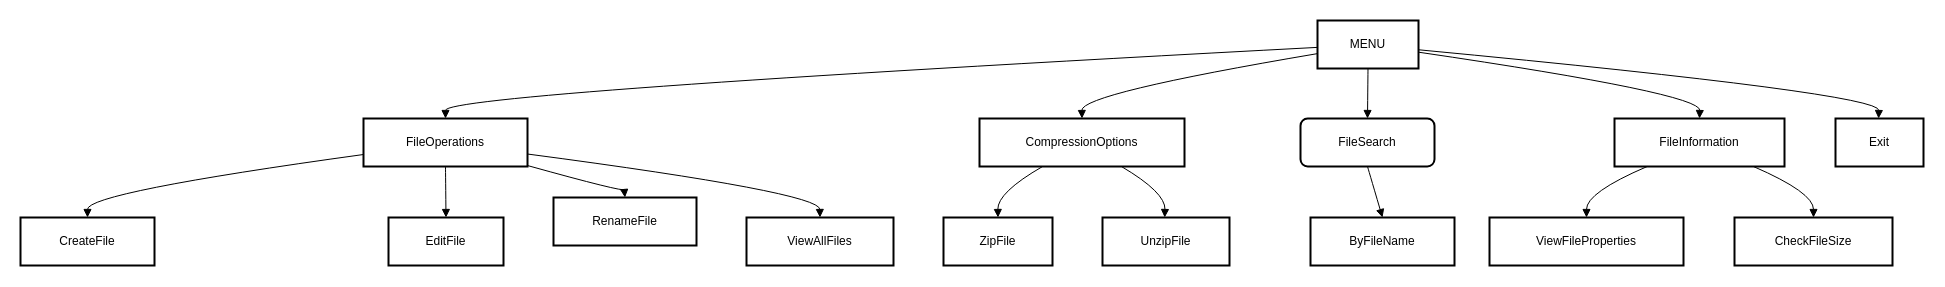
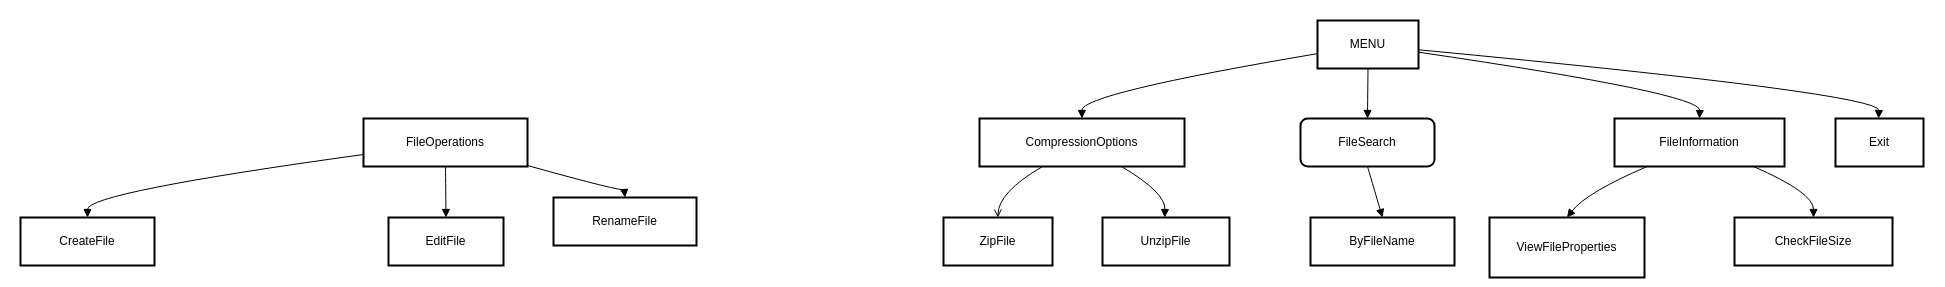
- <mxCell id="17" value="" style="curved=1;startArrow=none;endArrow=block;exitX=0;exitY=0.56;entryX=0.5;entryY=0.01;" edge="1" parent="1" source="2" target="3"><mxGeometry relative="1" as="geometry"><Array as="points"><mxPoint x="445" y="93" /></Array></mxGeometry></mxCell>
- <mxCell id="25" value="" style="curved=1;startArrow=none;endArrow=block;exitX=1;exitY=0.74;entryX=0.5;entryY=0;" edge="1" parent="1" source="3" target="11"><mxGeometry relative="1" as="geometry"><Array as="points"><mxPoint x="819" y="192" /></Array></mxGeometry></mxCell>
- <mxCell id="26" value="" style="curved=1;startArrow=none;endArrow=block;exitX=0.3;exitY=1.02;entryX=0.5;entryY=0;" edge="1" parent="1" source="4" target="12"><mxGeometry relative="1" as="geometry"><Array as="points"><mxPoint x="997" y="192" /></Array></mxGeometry></mxCell>
+ <mxCell id="26" value="" style="curved=1;startArrow=none;endArrow=open;exitX=0.3;exitY=1.02;entryX=0.5;entryY=0;" edge="1" parent="1" source="4" target="12"><mxGeometry relative="1" as="geometry"><Array as="points"><mxPoint x="997" y="192" /></Array></mxGeometry></mxCell>
- <mxCell id="11" value="ViewAllFiles" style="whiteSpace=wrap;strokeWidth=2;" vertex="1" parent="1"><mxGeometry x="746" y="217" width="147" height="48" as="geometry" /></mxCell>
- <mxCell id="15" value="ViewFileProperties" style="whiteSpace=wrap;strokeWidth=2;" vertex="1" parent="1"><mxGeometry x="1489" y="217" width="194" height="48" as="geometry" /></mxCell>
+ <mxCell id="15" value="ViewFileProperties" style="whiteSpace=wrap;strokeWidth=2;" vertex="1" parent="1"><mxGeometry x="1489" y="217" width="155" height="60" as="geometry" /></mxCell>
